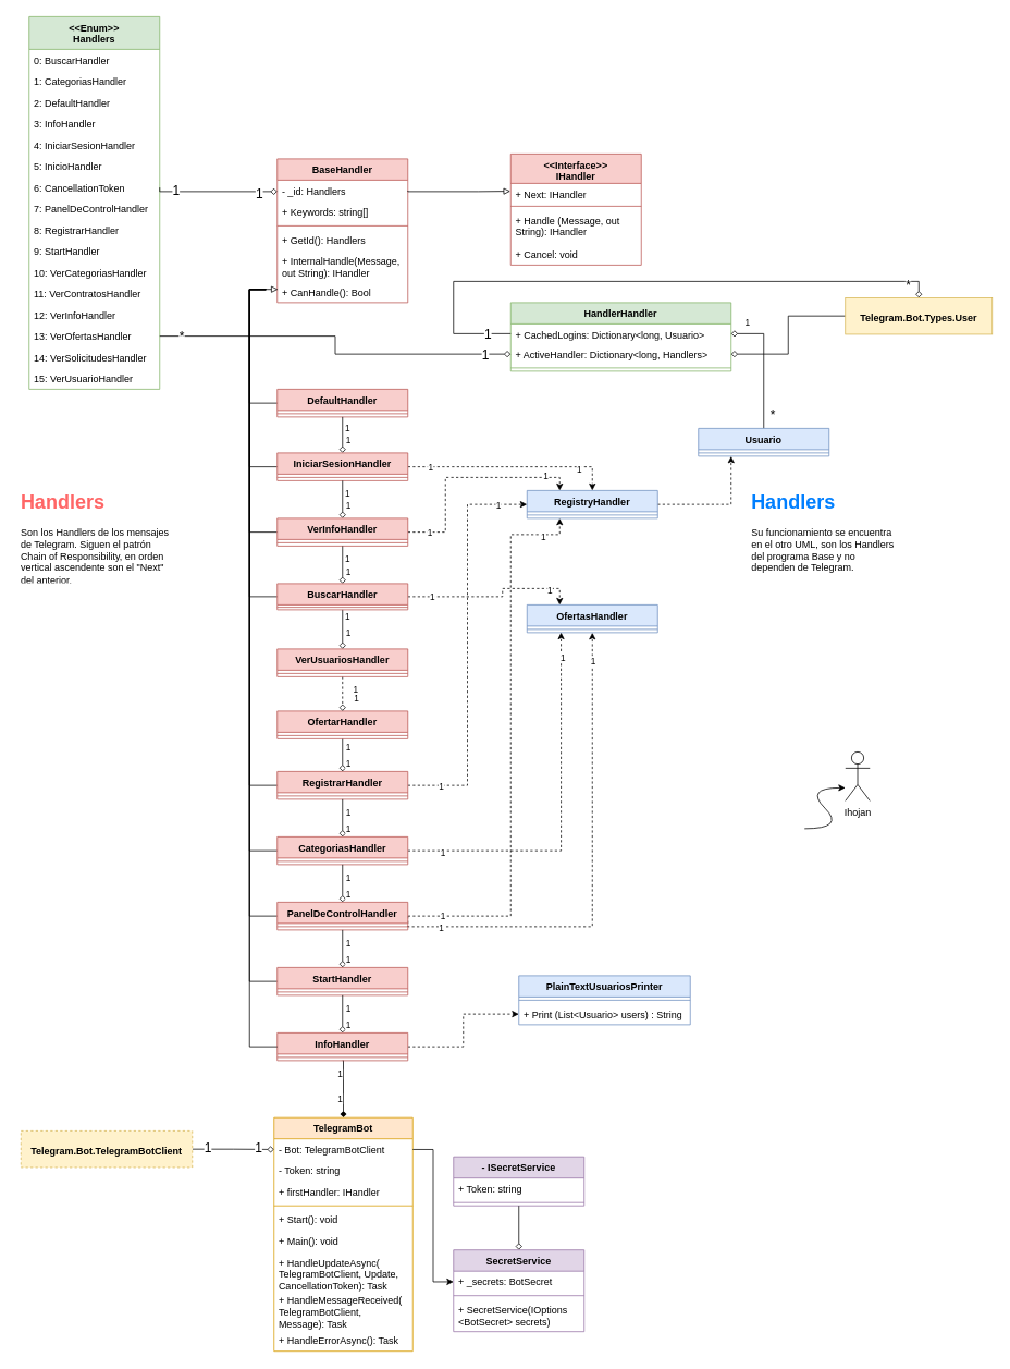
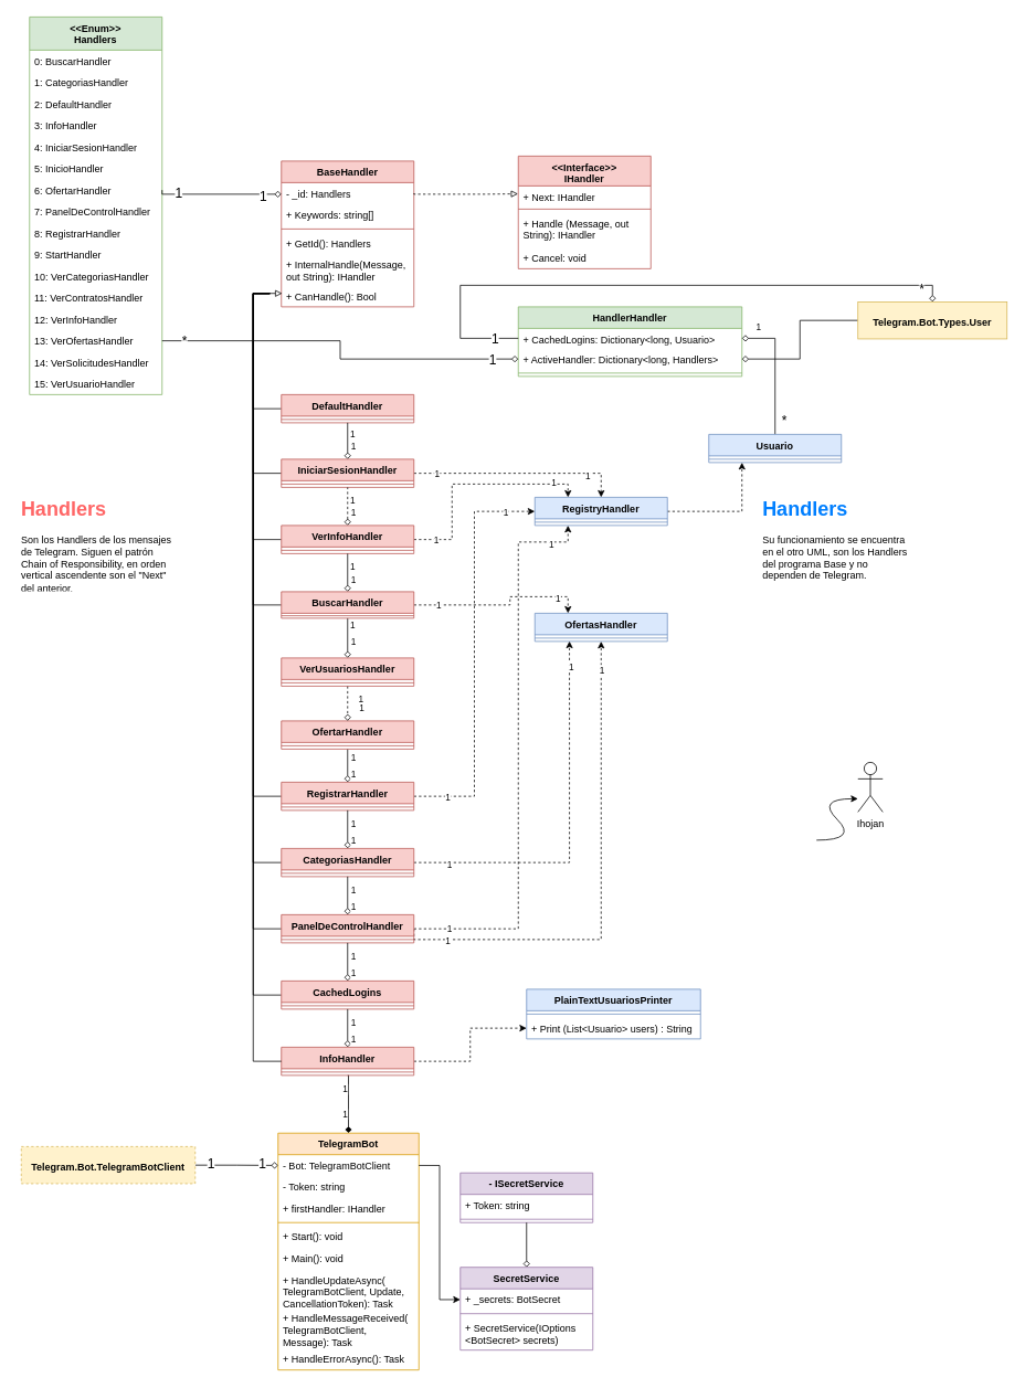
- <mxCell id="22" value="6: CancellationToken" style="text;strokeColor=none;fillColor=none;align=left;verticalAlign=top;spacingLeft=4;spacingRight=4;overflow=hidden;rotatable=0;points=[[0,0.5],[1,0.5]];portConstraint=eastwest;" parent="15" vertex="1"><mxGeometry y="196" width="160" height="26" as="geometry" /></mxCell>
+ <mxCell id="22" value="6: OfertarHandler" style="text;strokeColor=none;fillColor=none;align=left;verticalAlign=top;spacingLeft=4;spacingRight=4;overflow=hidden;rotatable=0;points=[[0,0.5],[1,0.5]];portConstraint=eastwest;" parent="15" vertex="1"><mxGeometry y="196" width="160" height="26" as="geometry" /></mxCell>
- <mxCell id="14" style="edgeStyle=orthogonalEdgeStyle;rounded=0;orthogonalLoop=1;jettySize=auto;html=1;exitX=1;exitY=0.5;exitDx=0;exitDy=0;entryX=-0.002;entryY=0.399;entryDx=0;entryDy=0;endArrow=block;endFill=0;entryPerimeter=0;" parent="1" source="3" target="10" edge="1"><mxGeometry relative="1" as="geometry"><Array as="points"><mxPoint x="499" y="234" /><mxPoint x="585" y="234" /></Array></mxGeometry></mxCell>
+ <mxCell id="14" style="edgeStyle=orthogonalEdgeStyle;rounded=0;orthogonalLoop=1;jettySize=auto;html=1;exitX=1;exitY=0.5;exitDx=0;exitDy=0;entryX=-0.002;entryY=0.399;entryDx=0;entryDy=0;endArrow=block;endFill=0;entryPerimeter=0;dashed=1;" parent="1" source="3" target="10" edge="1"><mxGeometry relative="1" as="geometry"><Array as="points"><mxPoint x="499" y="234" /><mxPoint x="585" y="234" /></Array></mxGeometry></mxCell>
- <mxCell id="44" value="1" style="edgeStyle=orthogonalEdgeStyle;rounded=0;sketch=0;orthogonalLoop=1;jettySize=auto;html=1;exitX=0.5;exitY=0;exitDx=0;exitDy=0;entryX=0.5;entryY=1;entryDx=0;entryDy=0;shadow=0;strokeColor=default;strokeWidth=1;startArrow=diamond;startFill=0;endArrow=none;endFill=0;" parent="1" source="49" target="41" edge="1"><mxGeometry x="0.304" y="-6" relative="1" as="geometry"><mxPoint as="offset" /></mxGeometry></mxCell>
+ <mxCell id="44" value="1" style="edgeStyle=orthogonalEdgeStyle;rounded=0;sketch=0;orthogonalLoop=1;jettySize=auto;html=1;exitX=0.5;exitY=0;exitDx=0;exitDy=0;entryX=0.5;entryY=1;entryDx=0;entryDy=0;shadow=0;strokeColor=default;strokeWidth=1;startArrow=diamond;startFill=0;endArrow=none;endFill=0;dashed=1;" parent="1" source="49" target="41" edge="1"><mxGeometry x="0.304" y="-6" relative="1" as="geometry"><mxPoint as="offset" /></mxGeometry></mxCell>
- <mxCell id="92" value="StartHandler" style="swimlane;fontStyle=1;align=center;verticalAlign=top;childLayout=stackLayout;horizontal=1;startSize=26;horizontalStack=0;resizeParent=1;resizeParentMax=0;resizeLast=0;collapsible=1;marginBottom=0;fillColor=#f8cecc;strokeColor=#b85450;" parent="1" vertex="1"><mxGeometry x="339" y="1184" width="160" height="34" as="geometry" /></mxCell>
+ <mxCell id="92" value="CachedLogins" style="swimlane;fontStyle=1;align=center;verticalAlign=top;childLayout=stackLayout;horizontal=1;startSize=26;horizontalStack=0;resizeParent=1;resizeParentMax=0;resizeLast=0;collapsible=1;marginBottom=0;fillColor=#f8cecc;strokeColor=#b85450;" parent="1" vertex="1"><mxGeometry x="339" y="1184" width="160" height="34" as="geometry" /></mxCell>
